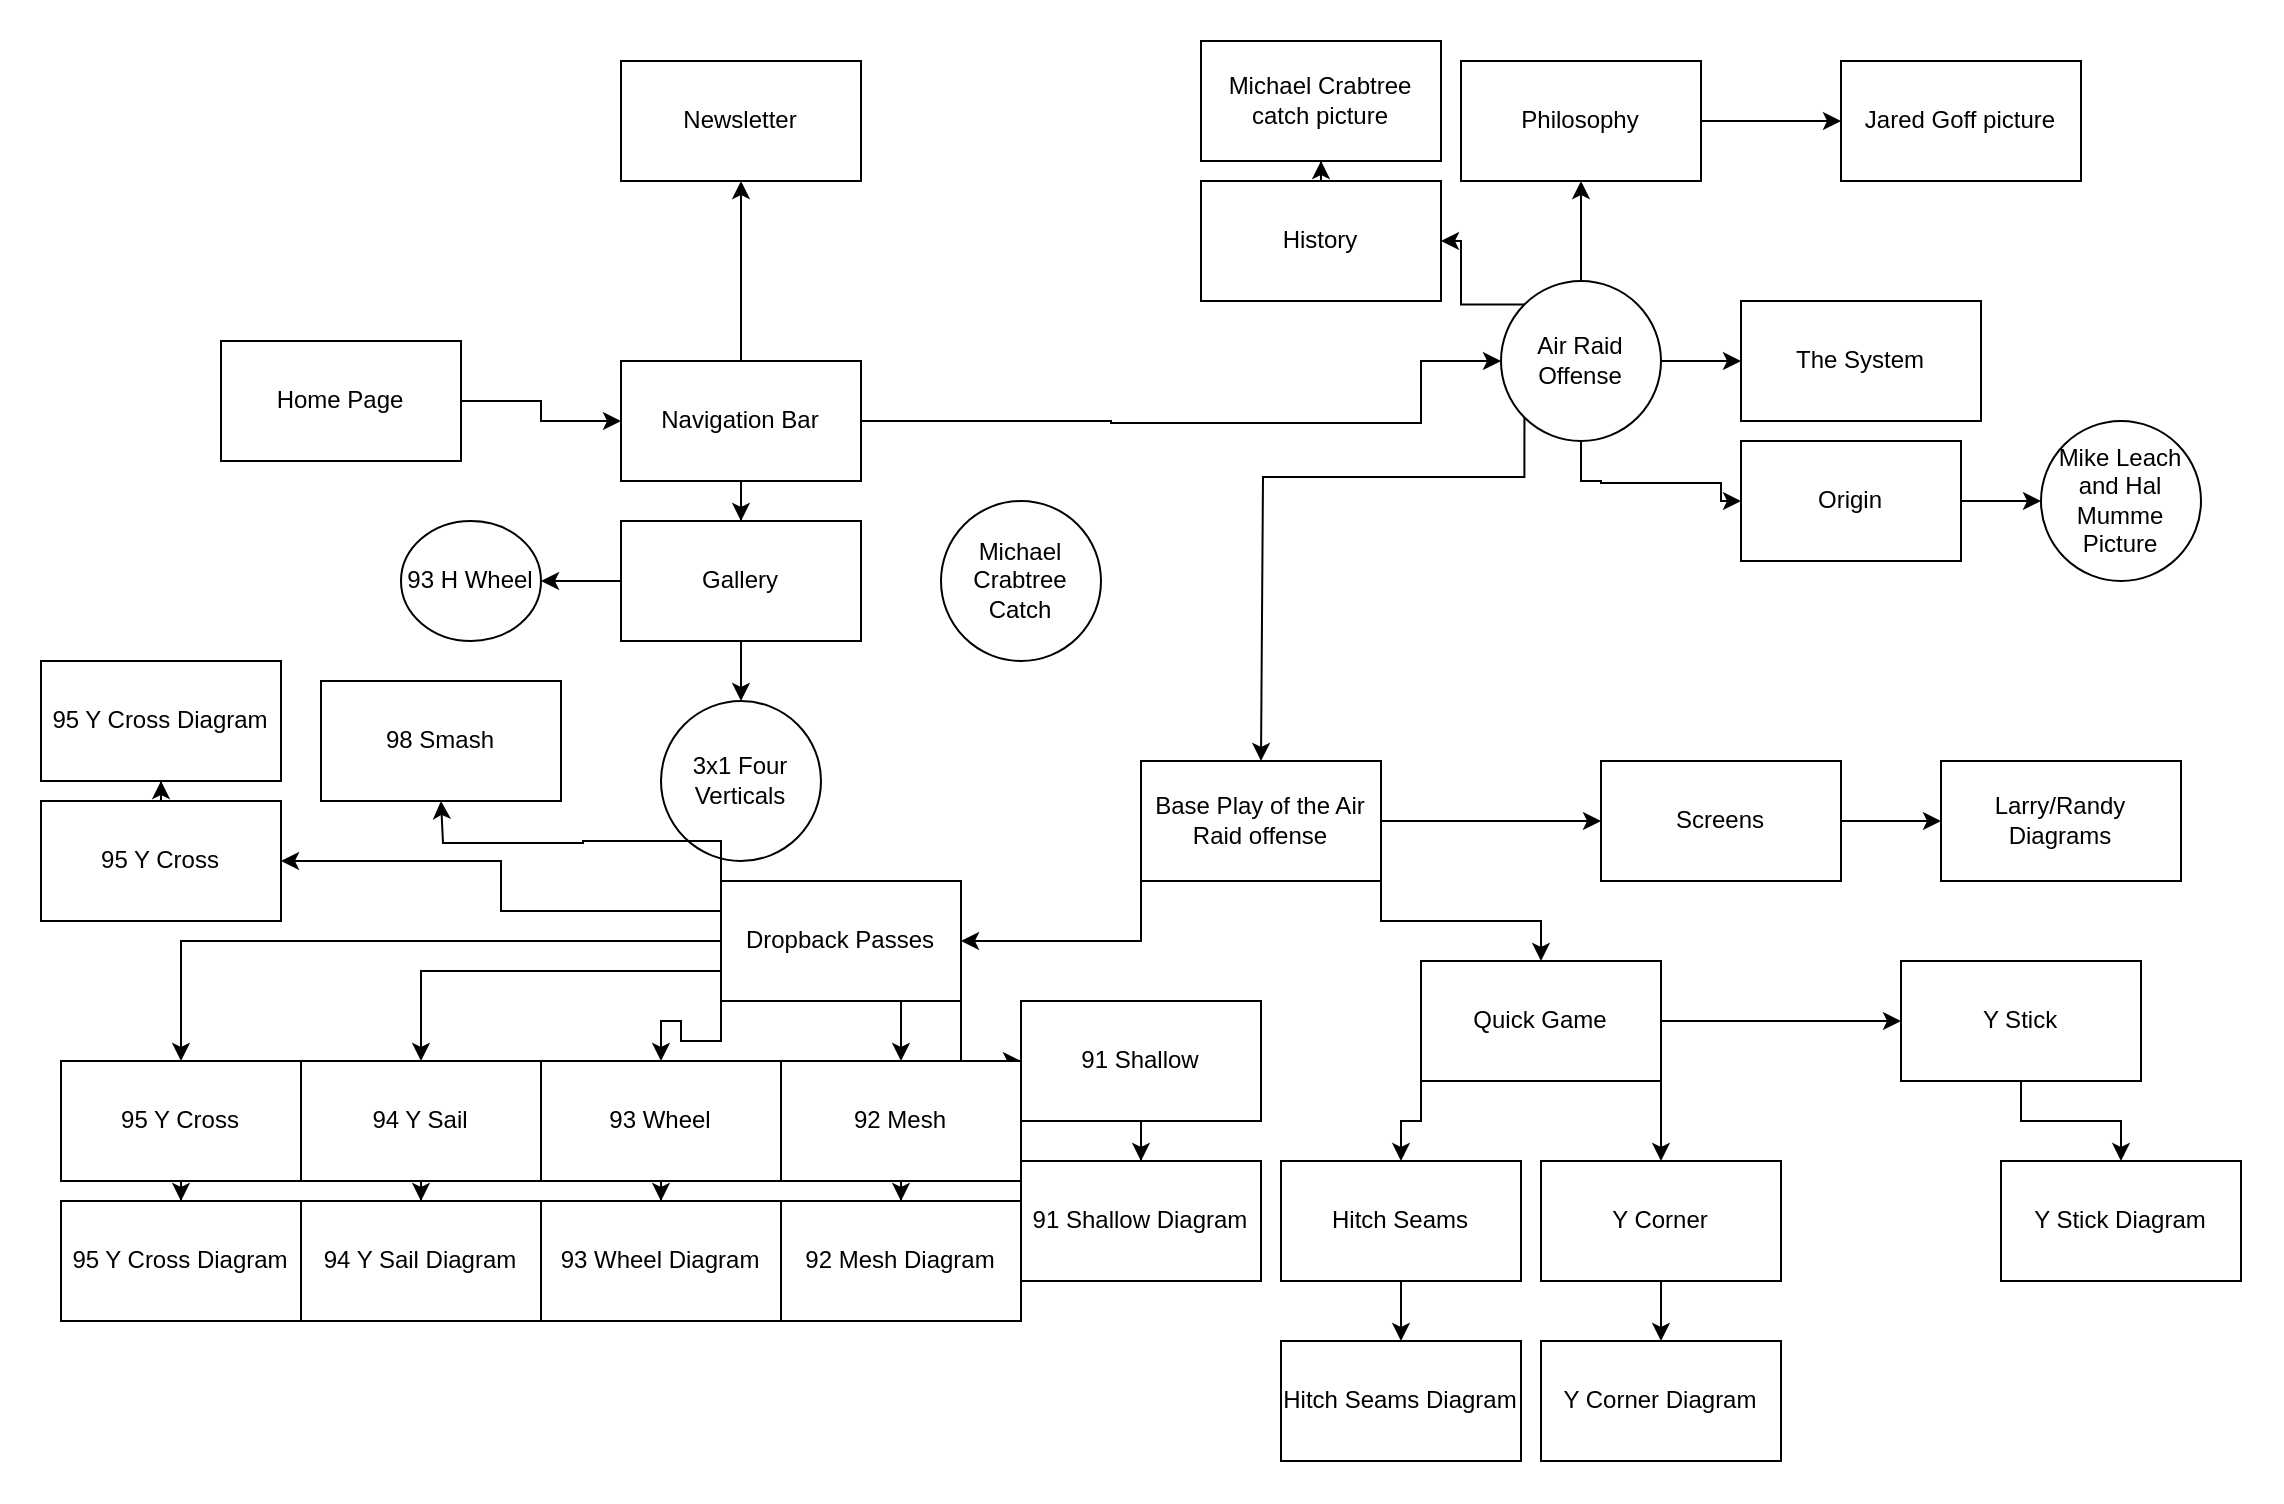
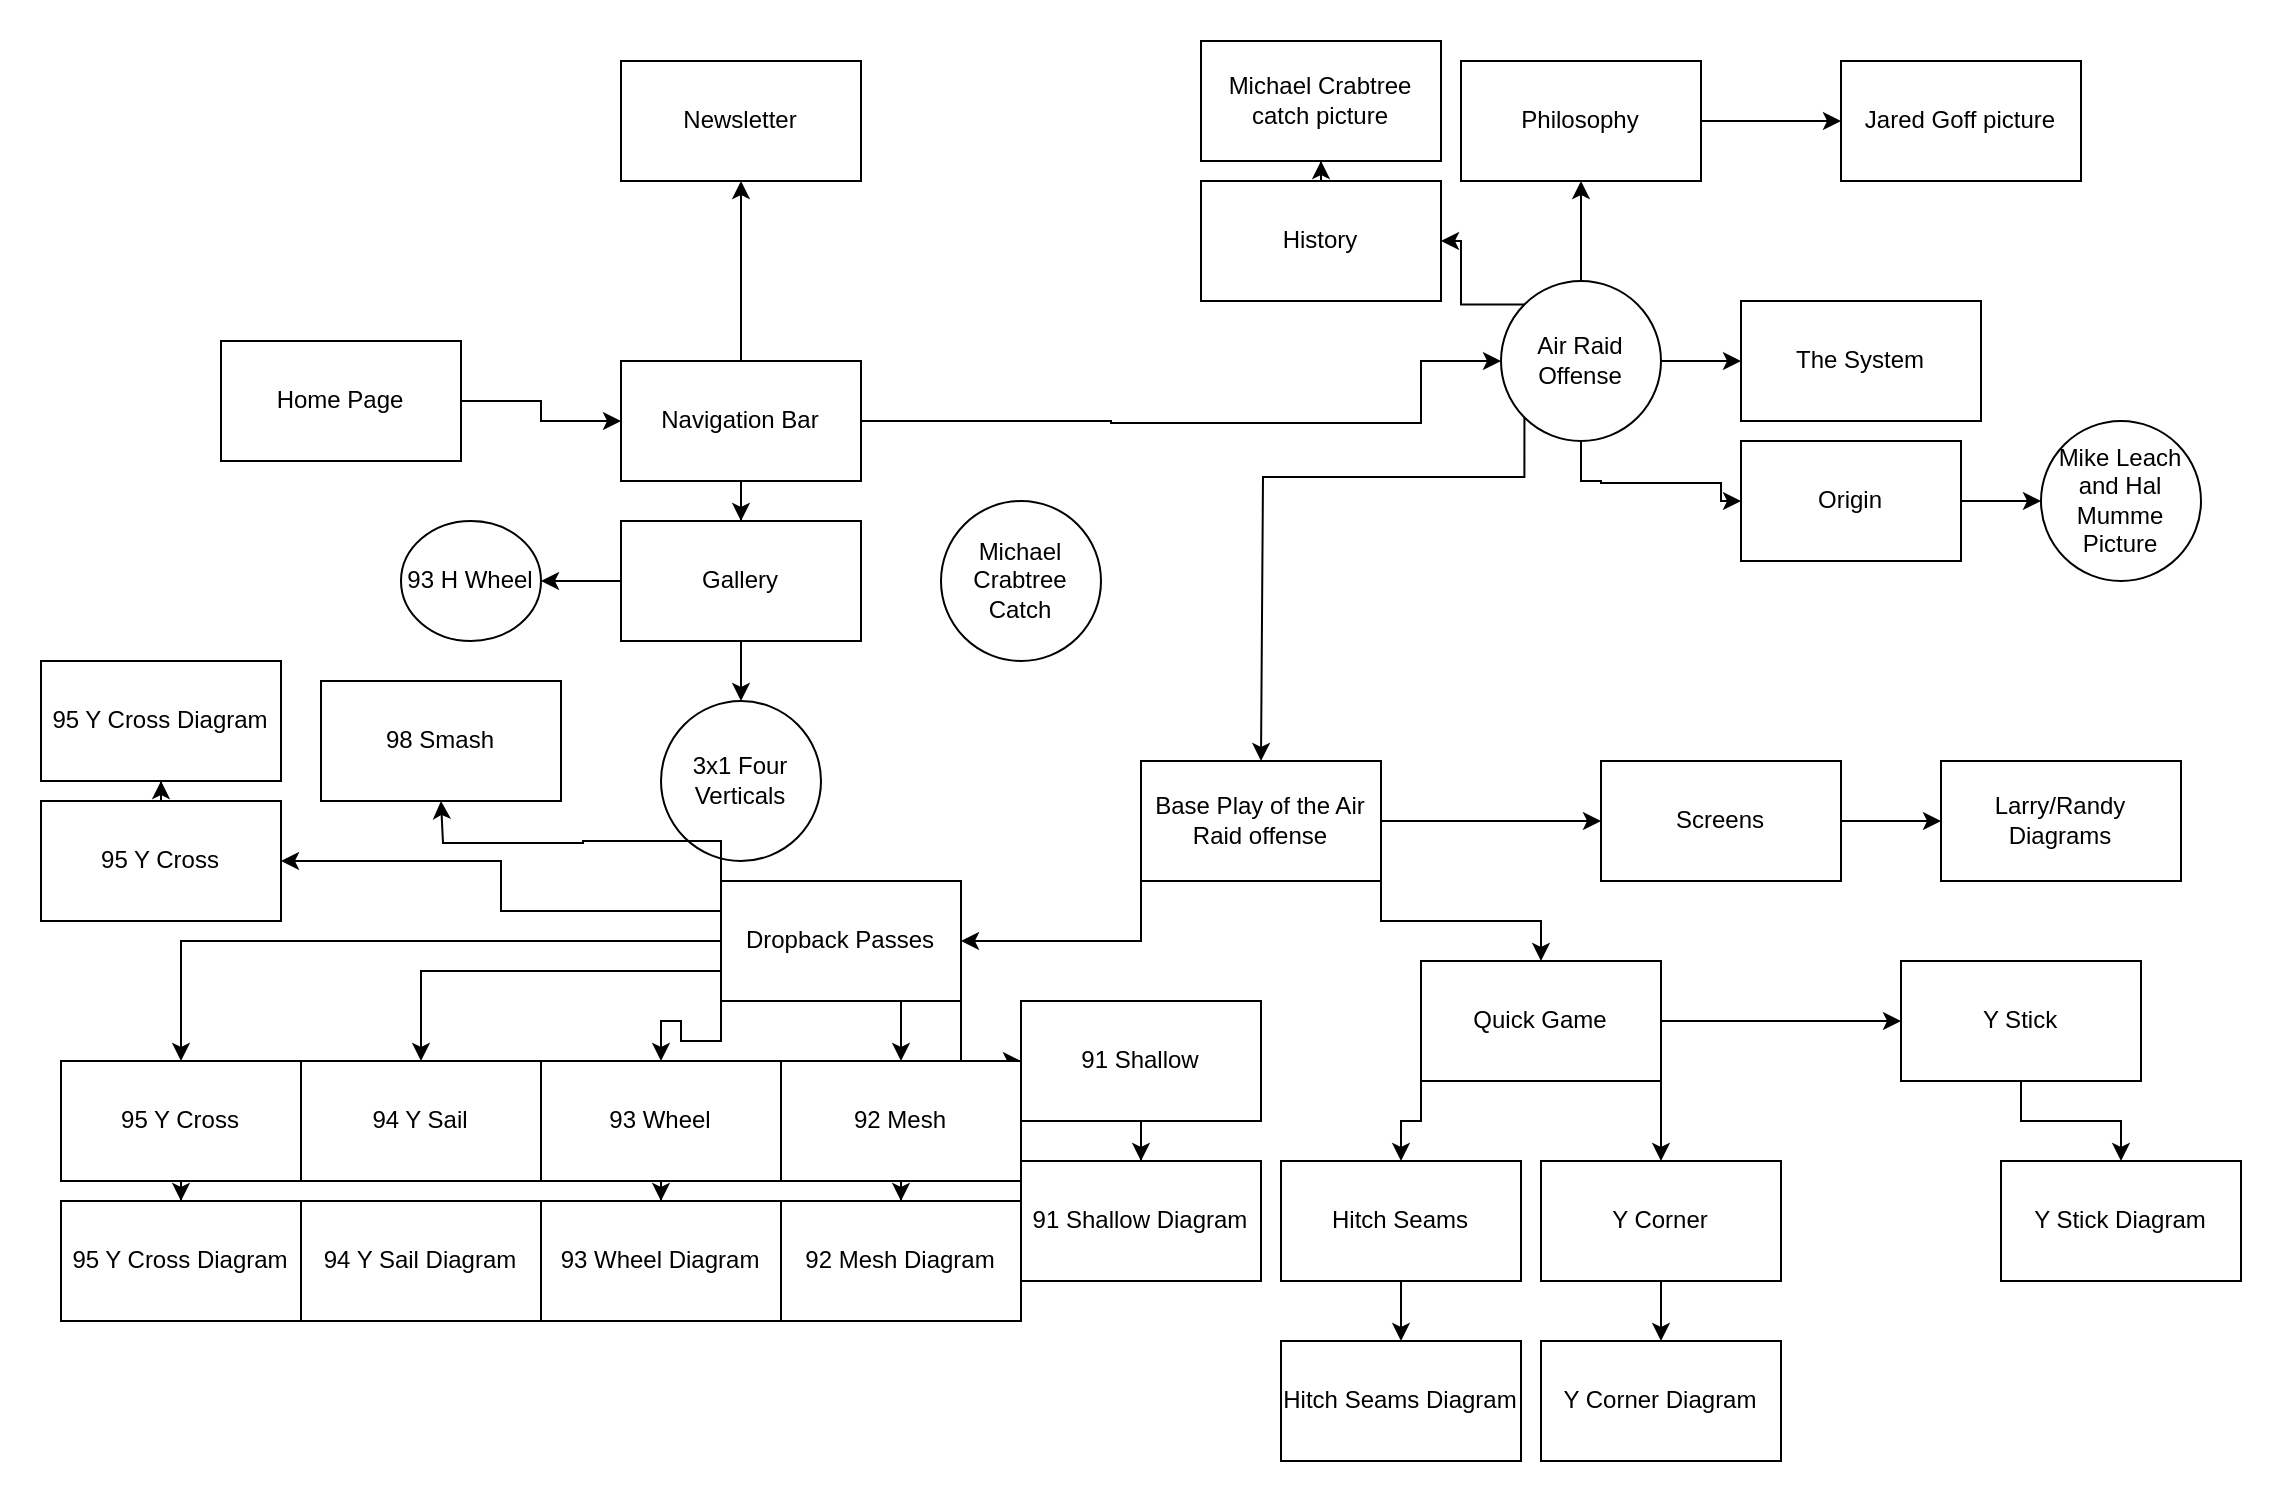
- <mxCell id="69" value="" style="edgeStyle=orthogonalEdgeStyle;rounded=0;orthogonalLoop=1;jettySize=auto;html=1;" edge="1" parent="1" source="70" target="71"><mxGeometry relative="1" as="geometry" /></mxCell>
